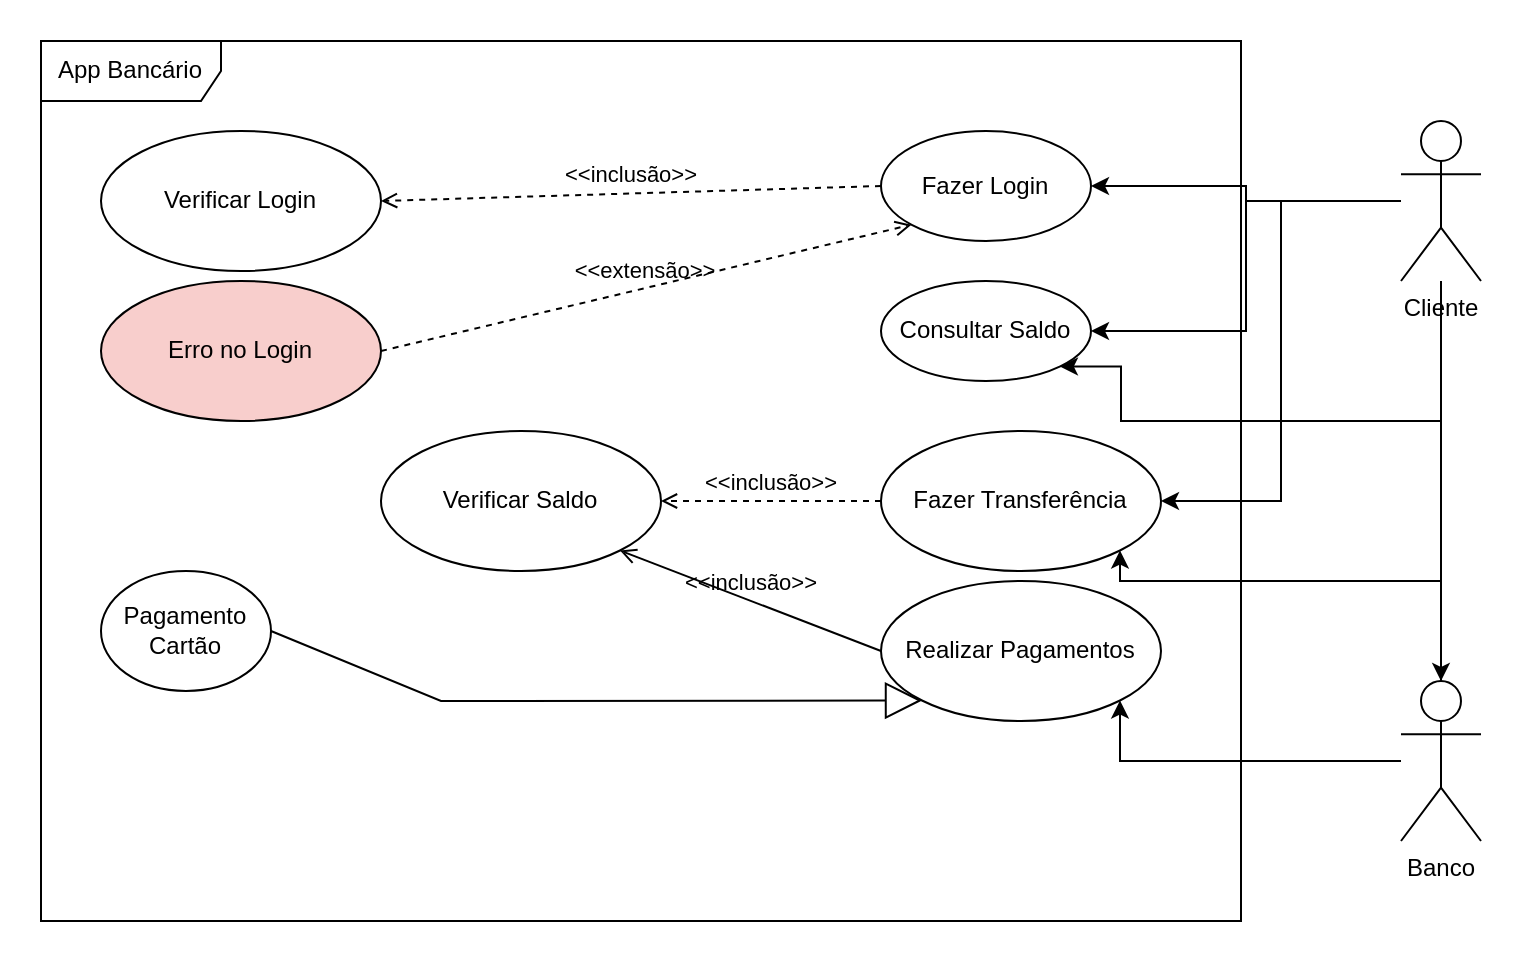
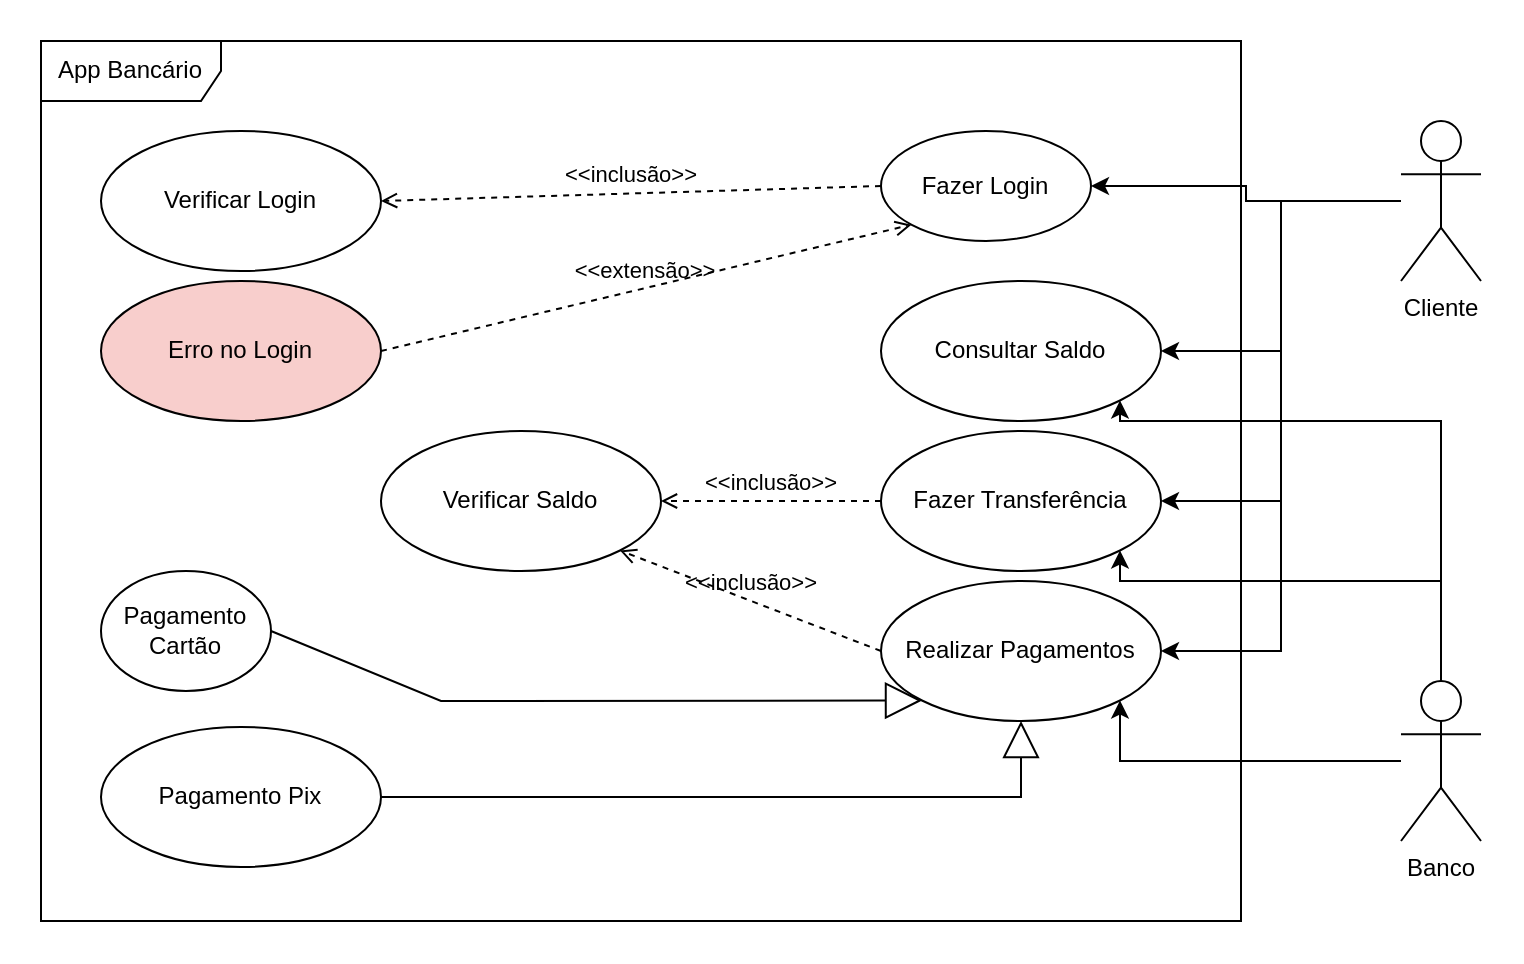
- <mxCell id="13" value="Consultar Saldo" style="ellipse;whiteSpace=wrap;html=1;" parent="1" vertex="1"><mxGeometry x="440" y="140" width="105" height="50" as="geometry" /></mxCell>
+ <mxCell id="13" value="Consultar Saldo" style="ellipse;whiteSpace=wrap;html=1;" parent="1" vertex="1"><mxGeometry x="440" y="140" width="140" height="70" as="geometry" /></mxCell>
- <mxCell id="6" style="edgeStyle=orthogonalEdgeStyle;rounded=0;orthogonalLoop=1;jettySize=auto;html=1;" parent="1" source="7" target="11" edge="1"><mxGeometry relative="1" as="geometry" /></mxCell>
+ <mxCell id="6" style="edgeStyle=orthogonalEdgeStyle;rounded=0;orthogonalLoop=1;jettySize=auto;html=1;entryX=1;entryY=0.5;entryDx=0;entryDy=0;" parent="1" source="7" target="15" edge="1"><mxGeometry relative="1" as="geometry" /></mxCell>
- <mxCell id="22" value="&amp;lt;&amp;lt;inclusão&amp;gt;&amp;gt;" style="html=1;verticalAlign=bottom;labelBackgroundColor=none;endArrow=open;endFill=0;dashed=0;rounded=0;entryX=1;entryY=1;entryDx=0;entryDy=0;exitX=0;exitY=0.5;exitDx=0;exitDy=0;" parent="1" source="15" target="20" edge="1"><mxGeometry width="160" relative="1" as="geometry"><mxPoint x="429" y="324.5" as="sourcePoint" /><mxPoint x="359" y="324.5" as="targetPoint" /></mxGeometry></mxCell>
+ <mxCell id="22" value="&amp;lt;&amp;lt;inclusão&amp;gt;&amp;gt;" style="html=1;verticalAlign=bottom;labelBackgroundColor=none;endArrow=open;endFill=0;dashed=1;rounded=0;entryX=1;entryY=1;entryDx=0;entryDy=0;exitX=0;exitY=0.5;exitDx=0;exitDy=0;" parent="1" source="15" target="20" edge="1"><mxGeometry width="160" relative="1" as="geometry"><mxPoint x="429" y="324.5" as="sourcePoint" /><mxPoint x="359" y="324.5" as="targetPoint" /></mxGeometry></mxCell>
+ <mxCell id="24" value="Pagamento Pix" style="ellipse;whiteSpace=wrap;html=1;" parent="1" vertex="1"><mxGeometry x="50" y="363" width="140" height="70" as="geometry" /></mxCell>
+ <mxCell id="25" value="" style="endArrow=block;endSize=16;endFill=0;html=1;rounded=0;exitX=1;exitY=0.5;exitDx=0;exitDy=0;entryX=0.5;entryY=1;entryDx=0;entryDy=0;" parent="1" source="24" target="15" edge="1"><mxGeometry width="160" relative="1" as="geometry"><mxPoint x="230" y="397.5" as="sourcePoint" /><mxPoint x="390" y="398" as="targetPoint" /><Array as="points"><mxPoint x="510" y="398" /></Array></mxGeometry></mxCell>
